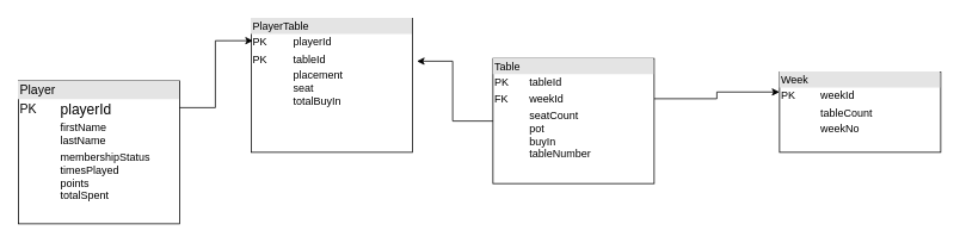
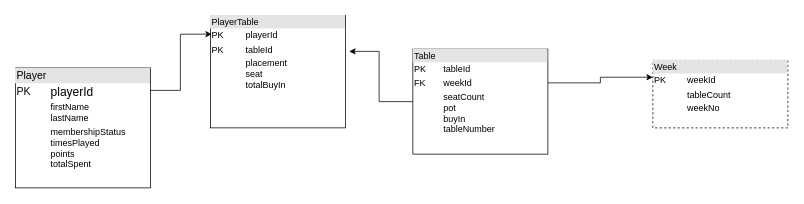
- <mxCell id="5" value="&lt;div style=&quot;box-sizing:border-box;width:100%;background:#e4e4e4;padding:2px;&quot;&gt;Week&lt;br&gt;&lt;/div&gt;&lt;table style=&quot;width:100%;font-size:1em;&quot; cellpadding=&quot;2&quot; cellspacing=&quot;0&quot;&gt;&lt;tbody&gt;&lt;tr&gt;&lt;td&gt;PK&lt;/td&gt;&lt;td&gt;weekId&lt;br&gt;&lt;/td&gt;&lt;/tr&gt;&lt;tr&gt;&lt;td&gt;&lt;br&gt;&lt;/td&gt;&lt;td&gt;tableCount&lt;br&gt;&lt;/td&gt;&lt;/tr&gt;&lt;tr&gt;&lt;td&gt;&lt;/td&gt;&lt;td&gt;weekNo&lt;br&gt;&lt;/td&gt;&lt;/tr&gt;&lt;/tbody&gt;&lt;/table&gt;" style="verticalAlign=top;align=left;overflow=fill;html=1;whiteSpace=wrap;" vertex="1" parent="1"><mxGeometry x="870" y="80" width="180" height="90" as="geometry" /></mxCell>
+ <mxCell id="5" value="&lt;div style=&quot;box-sizing:border-box;width:100%;background:#e4e4e4;padding:2px;&quot;&gt;Week&lt;br&gt;&lt;/div&gt;&lt;table style=&quot;width:100%;font-size:1em;&quot; cellpadding=&quot;2&quot; cellspacing=&quot;0&quot;&gt;&lt;tbody&gt;&lt;tr&gt;&lt;td&gt;PK&lt;/td&gt;&lt;td&gt;weekId&lt;br&gt;&lt;/td&gt;&lt;/tr&gt;&lt;tr&gt;&lt;td&gt;&lt;br&gt;&lt;/td&gt;&lt;td&gt;tableCount&lt;br&gt;&lt;/td&gt;&lt;/tr&gt;&lt;tr&gt;&lt;td&gt;&lt;/td&gt;&lt;td&gt;weekNo&lt;br&gt;&lt;/td&gt;&lt;/tr&gt;&lt;/tbody&gt;&lt;/table&gt;" style="verticalAlign=top;align=left;overflow=fill;html=1;whiteSpace=wrap;dashed=1;" vertex="1" parent="1"><mxGeometry x="870" y="80" width="180" height="90" as="geometry" /></mxCell>
